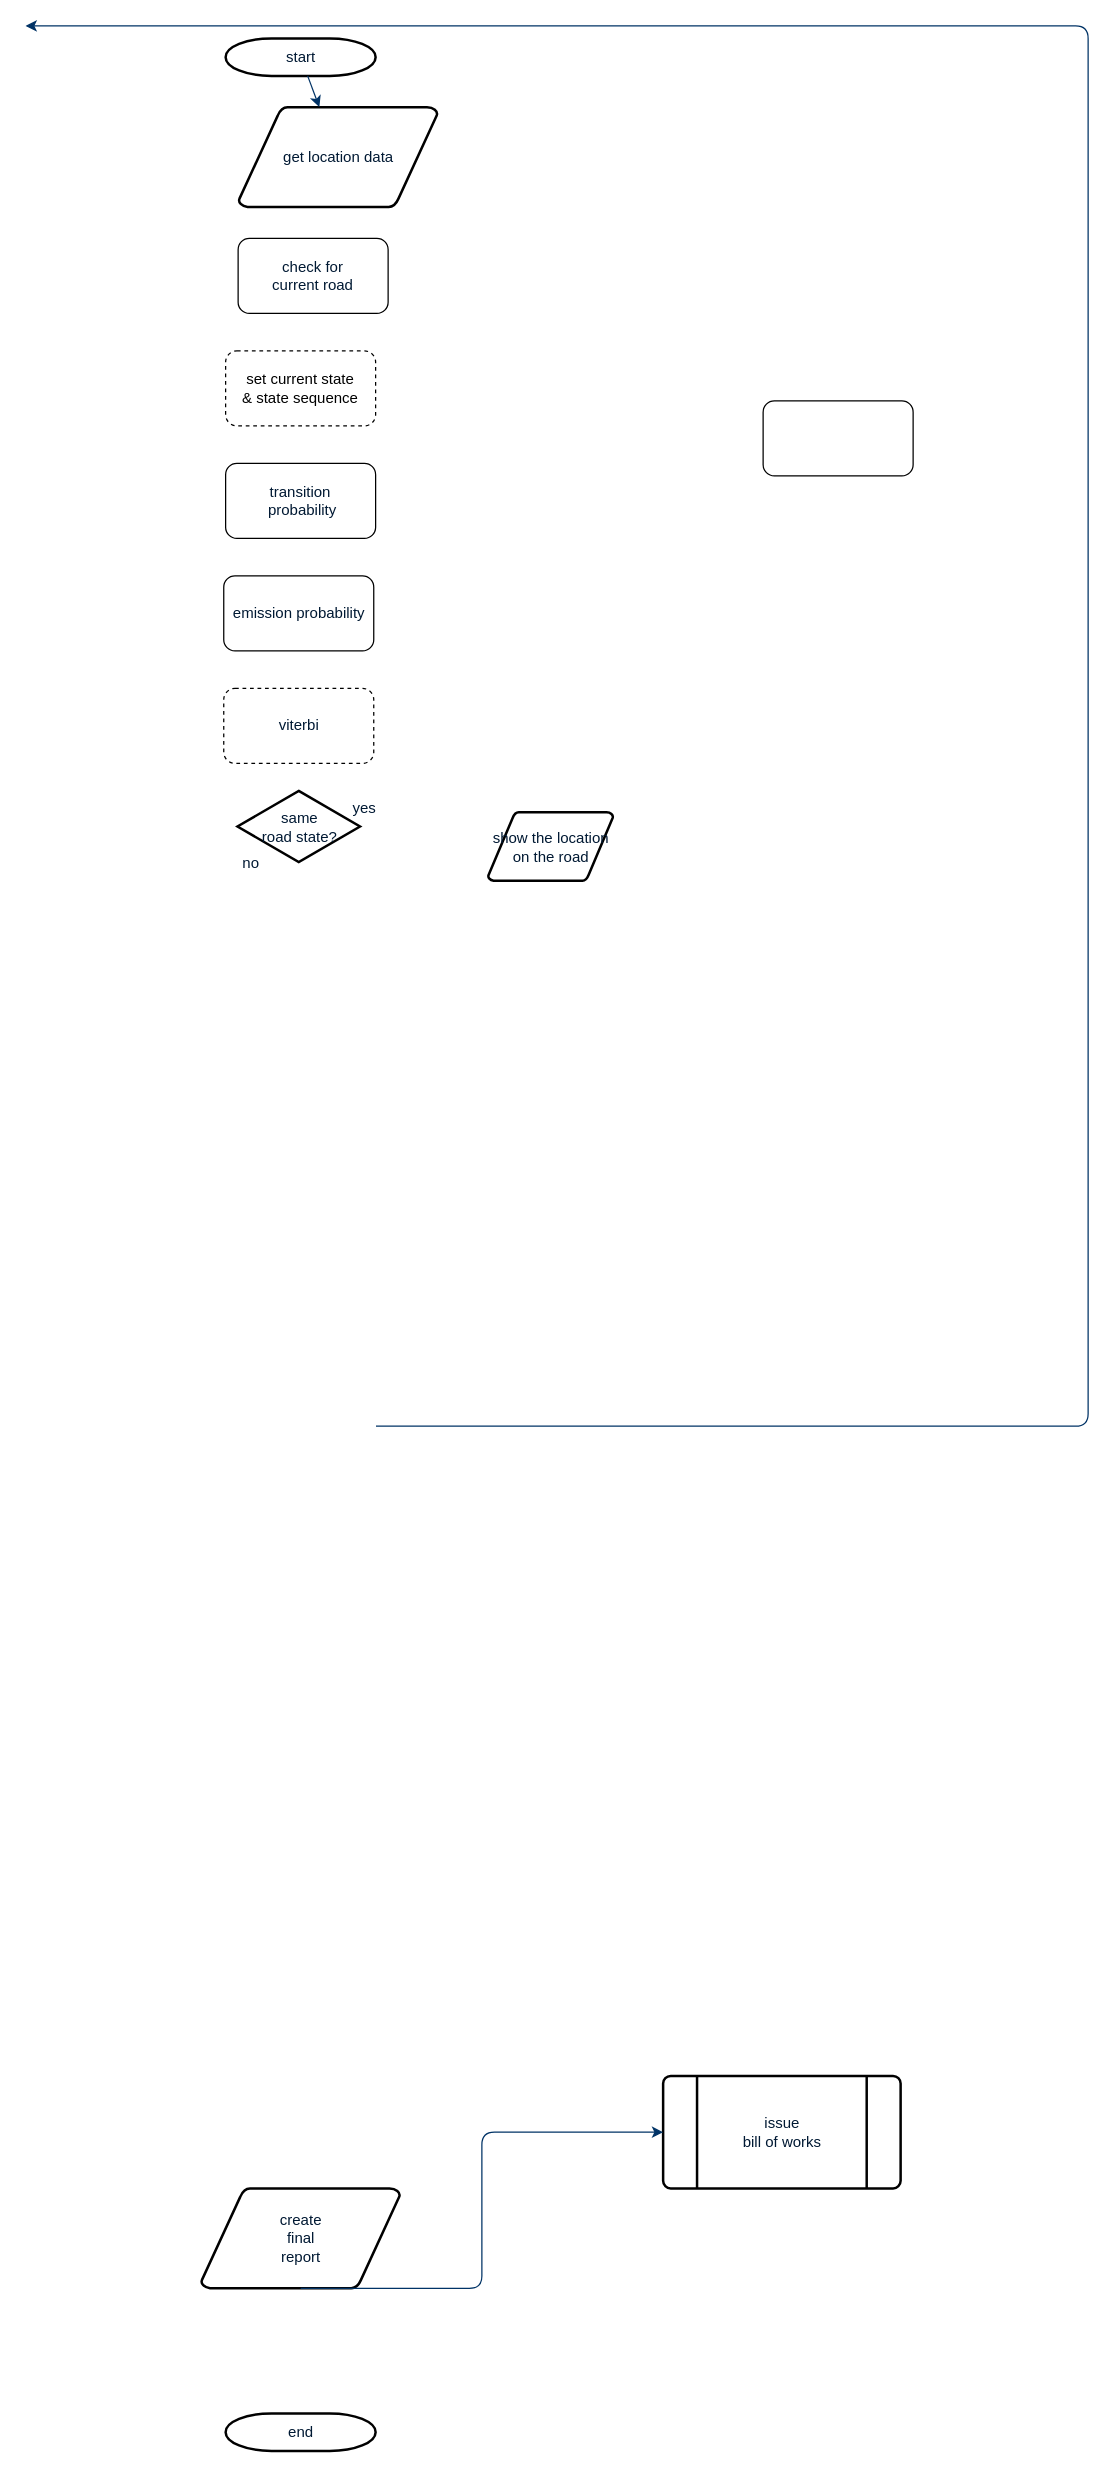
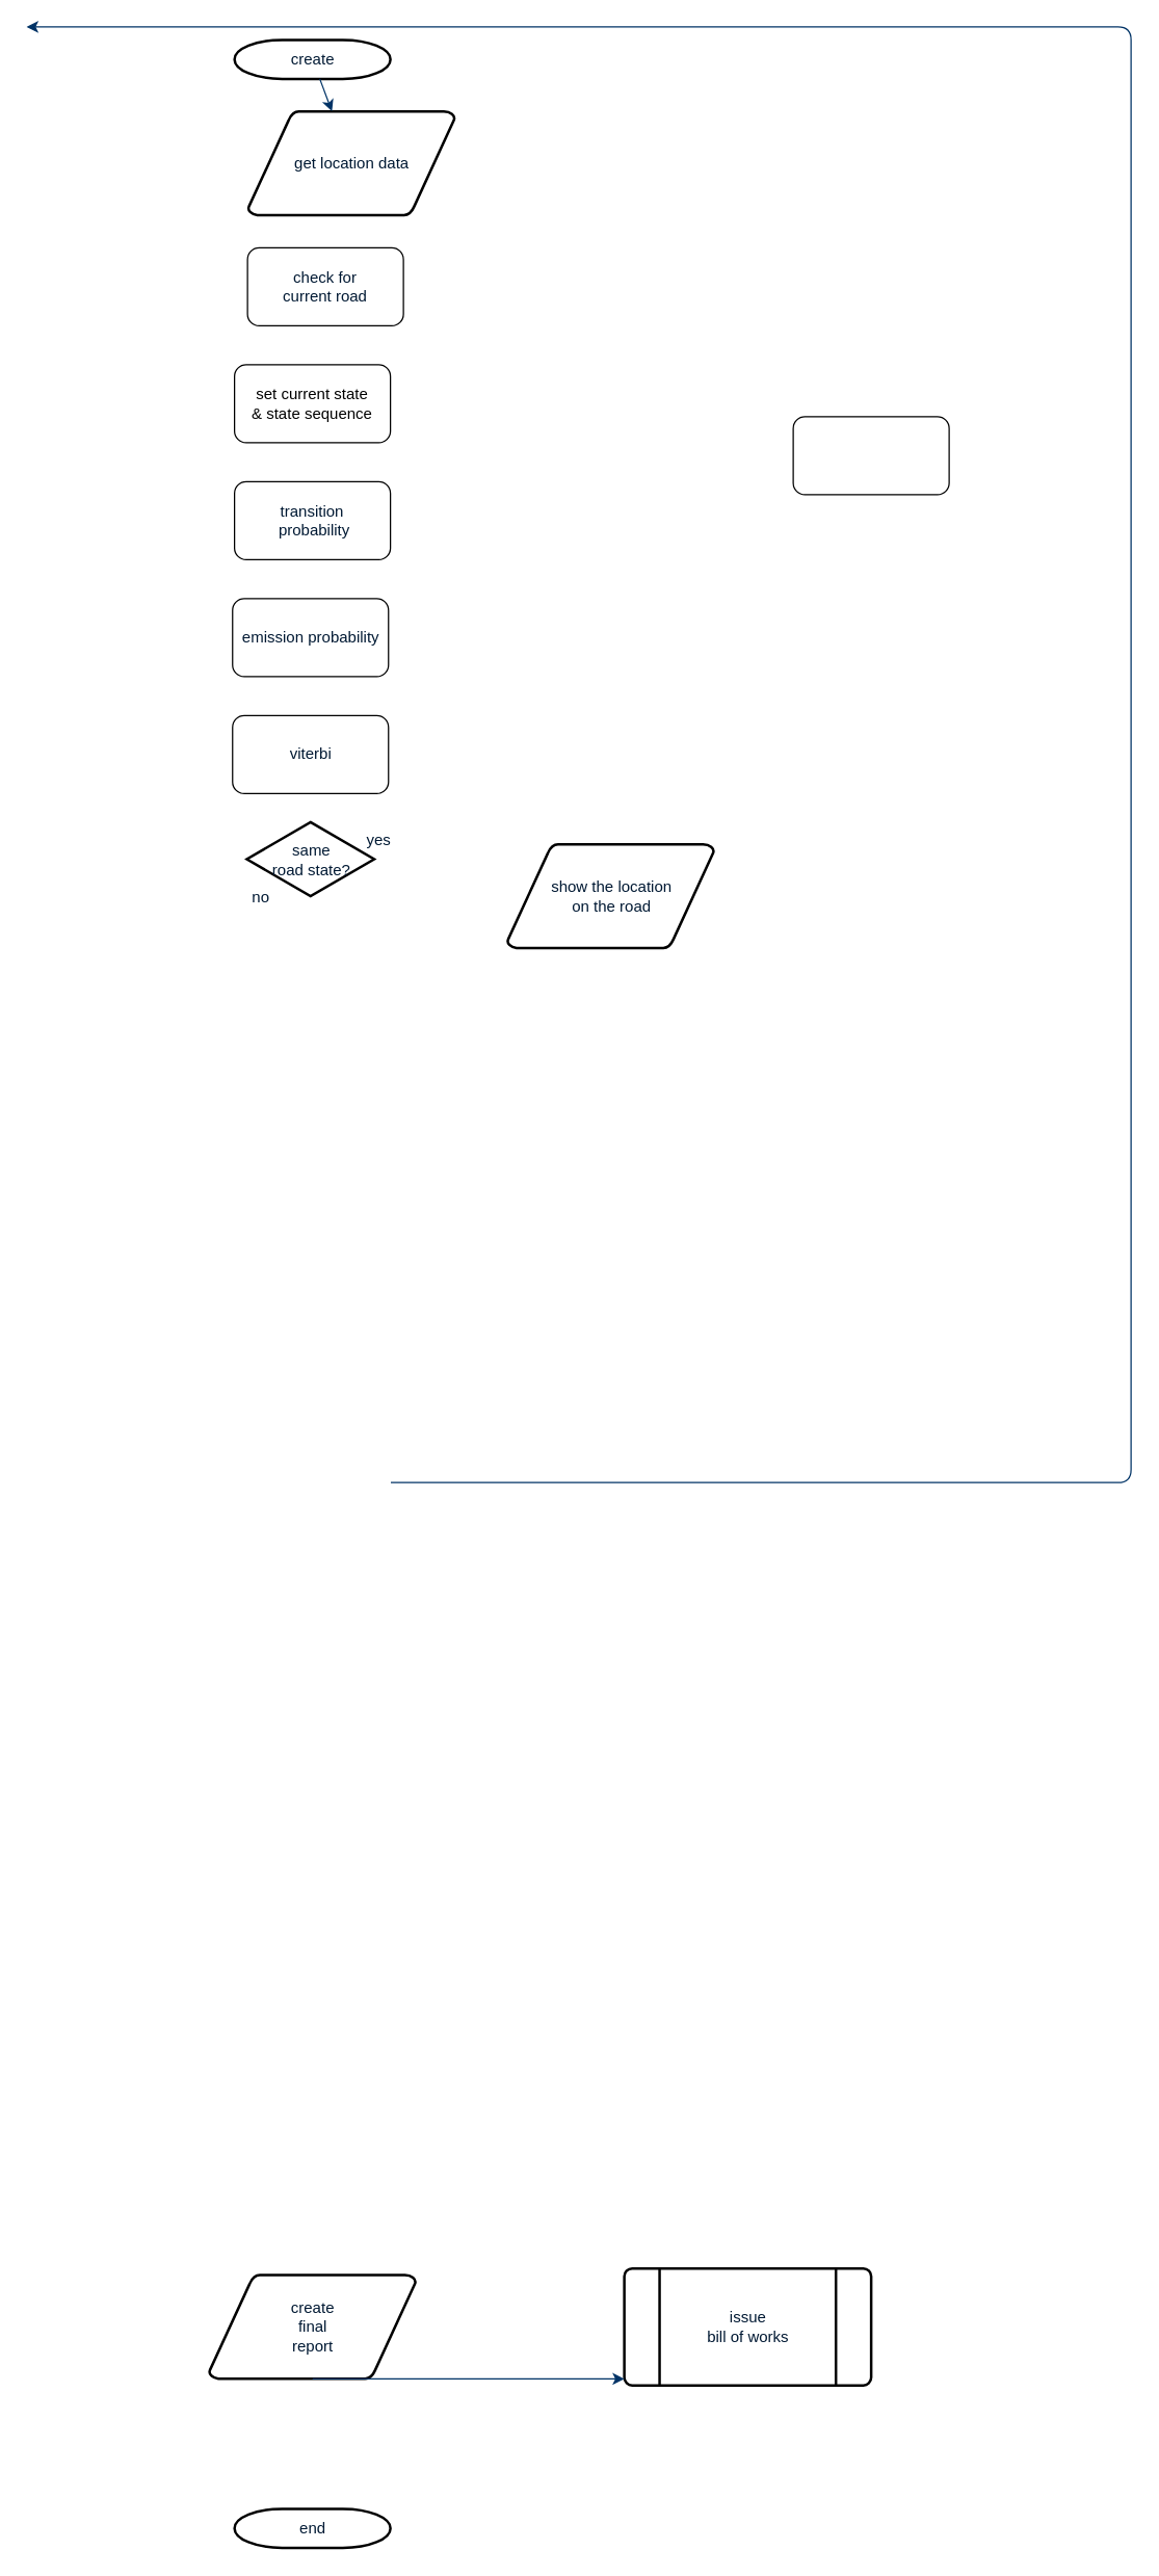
- <mxCell id="2" value="start" style="shape=mxgraph.flowchart.terminator;fillColor=#FFFFFF;strokeColor=#000000;strokeWidth=2;gradientColor=none;gradientDirection=north;fontColor=#001933;fontStyle=0;html=1;" parent="1" vertex="1"><mxGeometry x="180" y="30" width="120" height="30" as="geometry" /></mxCell>
+ <mxCell id="2" value="create" style="shape=mxgraph.flowchart.terminator;fillColor=#FFFFFF;strokeColor=#000000;strokeWidth=2;gradientColor=none;gradientDirection=north;fontColor=#001933;fontStyle=0;html=1;" parent="1" vertex="1"><mxGeometry x="180" y="30" width="120" height="30" as="geometry" /></mxCell>
- <mxCell id="20" value="set current state&lt;br&gt;&amp;amp; state sequence" style="rounded=1;whiteSpace=wrap;html=1;dashed=1;" vertex="1" parent="1"><mxGeometry x="180" y="280" width="120" height="60" as="geometry" /></mxCell>
+ <mxCell id="20" value="set current state&lt;br&gt;&amp;amp; state sequence" style="rounded=1;whiteSpace=wrap;html=1;" vertex="1" parent="1"><mxGeometry x="180" y="280" width="120" height="60" as="geometry" /></mxCell>
- <mxCell id="18" value="&lt;font color=&quot;#001933&quot;&gt;viterbi&lt;/font&gt;" style="rounded=1;whiteSpace=wrap;html=1;dashed=1;" vertex="1" parent="1"><mxGeometry x="178.5" y="550" width="120" height="60" as="geometry" /></mxCell>
+ <mxCell id="18" value="&lt;font color=&quot;#001933&quot;&gt;viterbi&lt;/font&gt;" style="rounded=1;whiteSpace=wrap;html=1;" vertex="1" parent="1"><mxGeometry x="178.5" y="550" width="120" height="60" as="geometry" /></mxCell>
- <mxCell id="19" value="show the location&lt;br&gt;on the road" style="shape=mxgraph.flowchart.data;fillColor=#FFFFFF;strokeColor=#000000;strokeWidth=2;gradientColor=none;gradientDirection=north;fontColor=#001933;fontStyle=0;html=1;" vertex="1" parent="1"><mxGeometry x="390" y="649" width="100" height="55" as="geometry" /></mxCell>
+ <mxCell id="19" value="show the location&lt;br&gt;on the road" style="shape=mxgraph.flowchart.data;fillColor=#FFFFFF;strokeColor=#000000;strokeWidth=2;gradientColor=none;gradientDirection=north;fontColor=#001933;fontStyle=0;html=1;" vertex="1" parent="1"><mxGeometry x="390" y="649" width="159" height="80" as="geometry" /></mxCell>
- <mxCell id="10" value="issue&#10;bill of works" style="shape=mxgraph.flowchart.predefined_process;fillColor=#FFFFFF;strokeColor=#000000;strokeWidth=2;gradientColor=none;gradientDirection=north;fontColor=#001933;fontStyle=0;html=1;" parent="1" vertex="1"><mxGeometry x="530" y="1660" width="190" height="90" as="geometry" /></mxCell>
+ <mxCell id="10" value="issue&#10;bill of works" style="shape=mxgraph.flowchart.predefined_process;fillColor=#FFFFFF;strokeColor=#000000;strokeWidth=2;gradientColor=none;gradientDirection=north;fontColor=#001933;fontStyle=0;html=1;" parent="1" vertex="1"><mxGeometry x="480" y="1745" width="190" height="90" as="geometry" /></mxCell>
